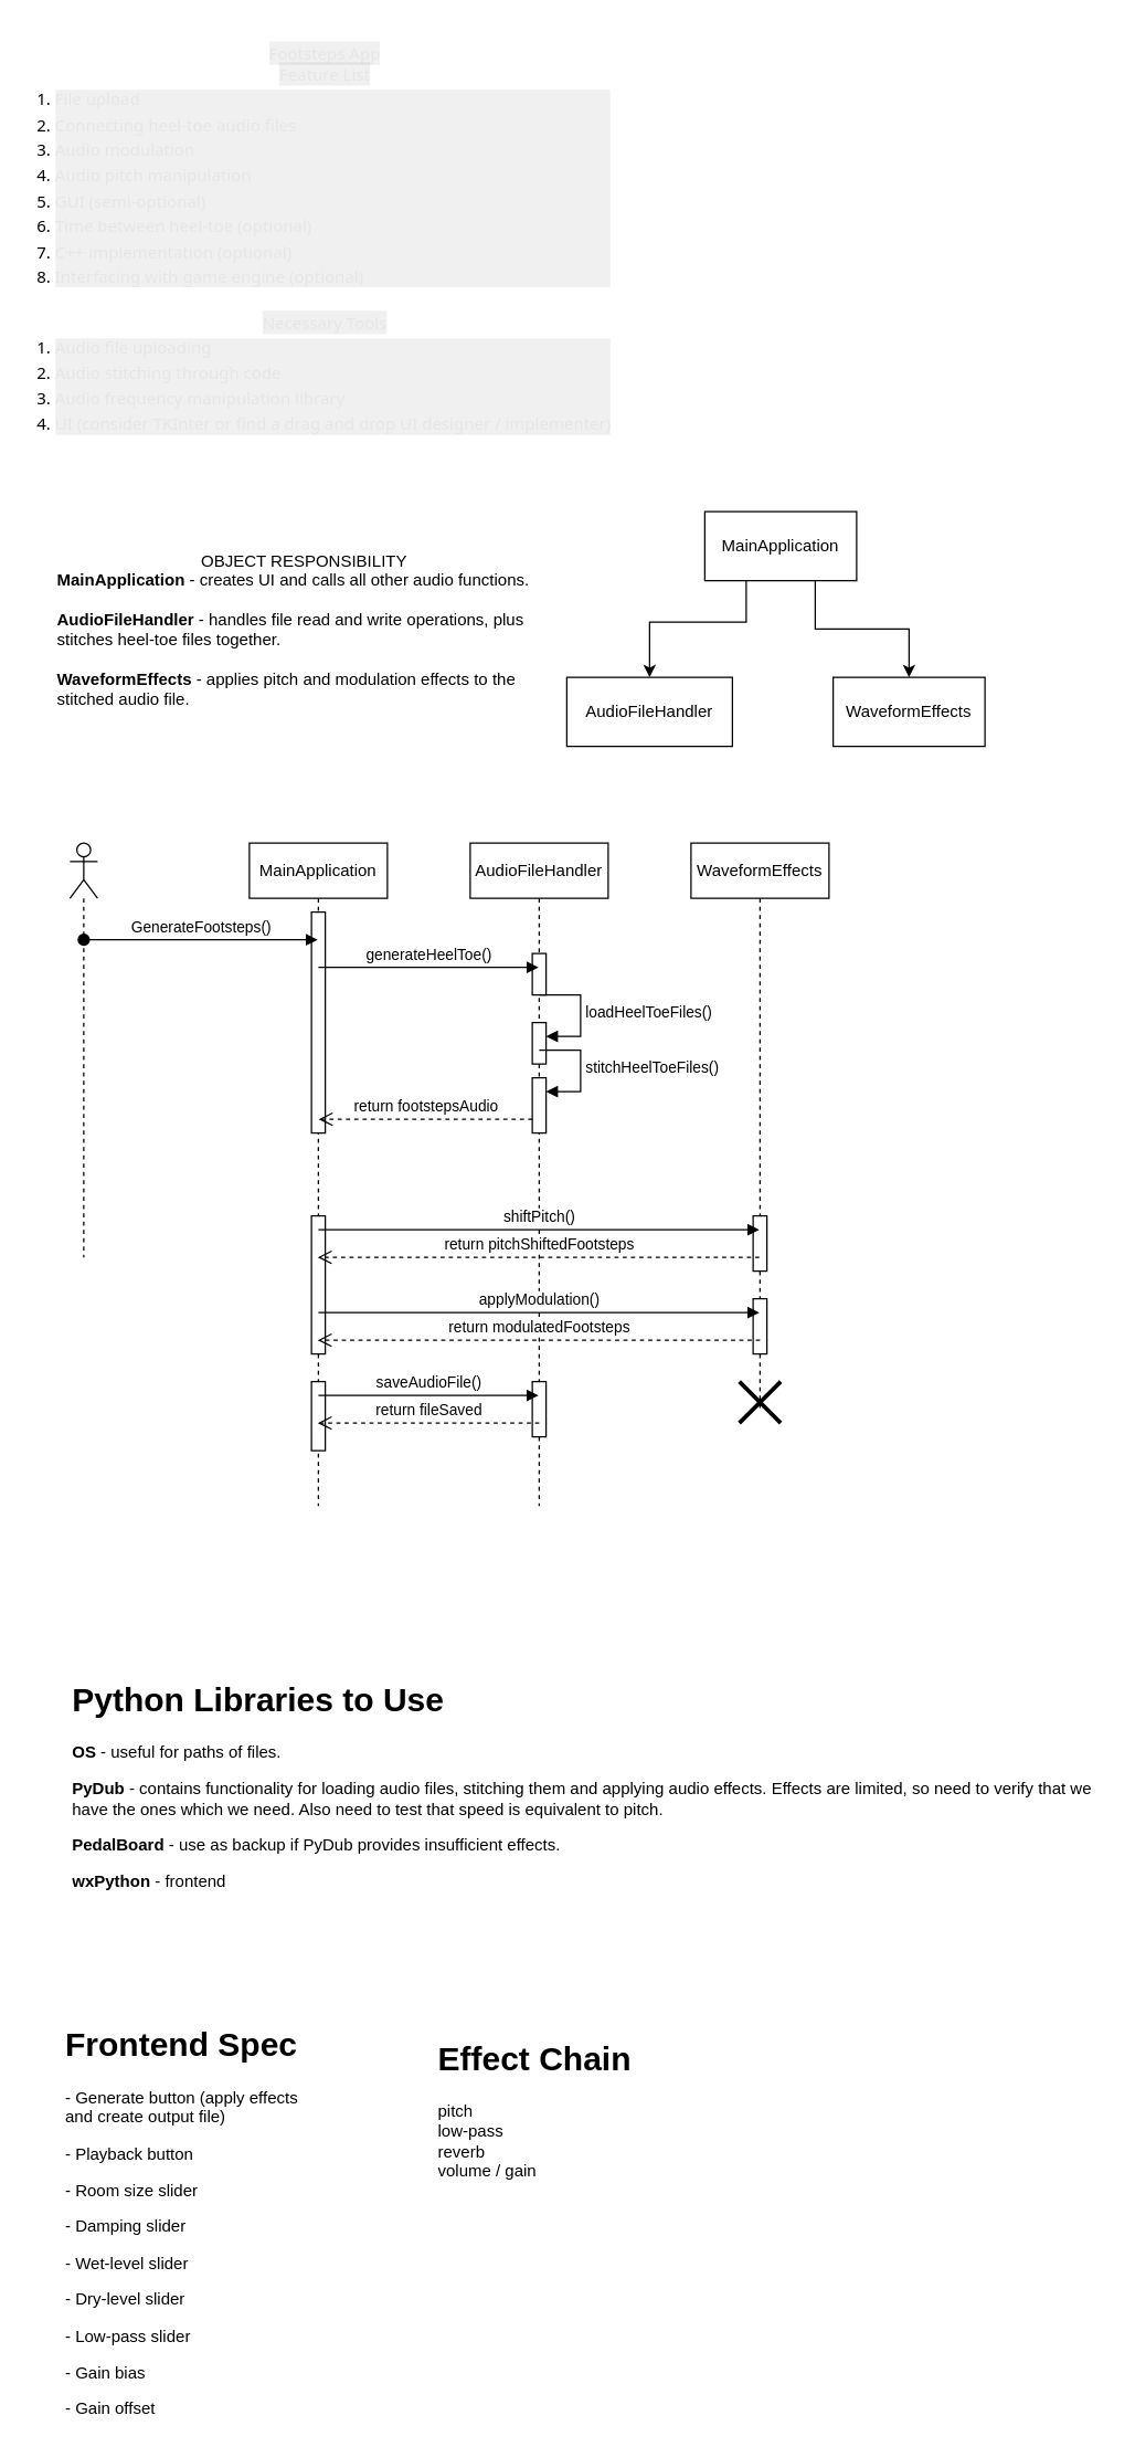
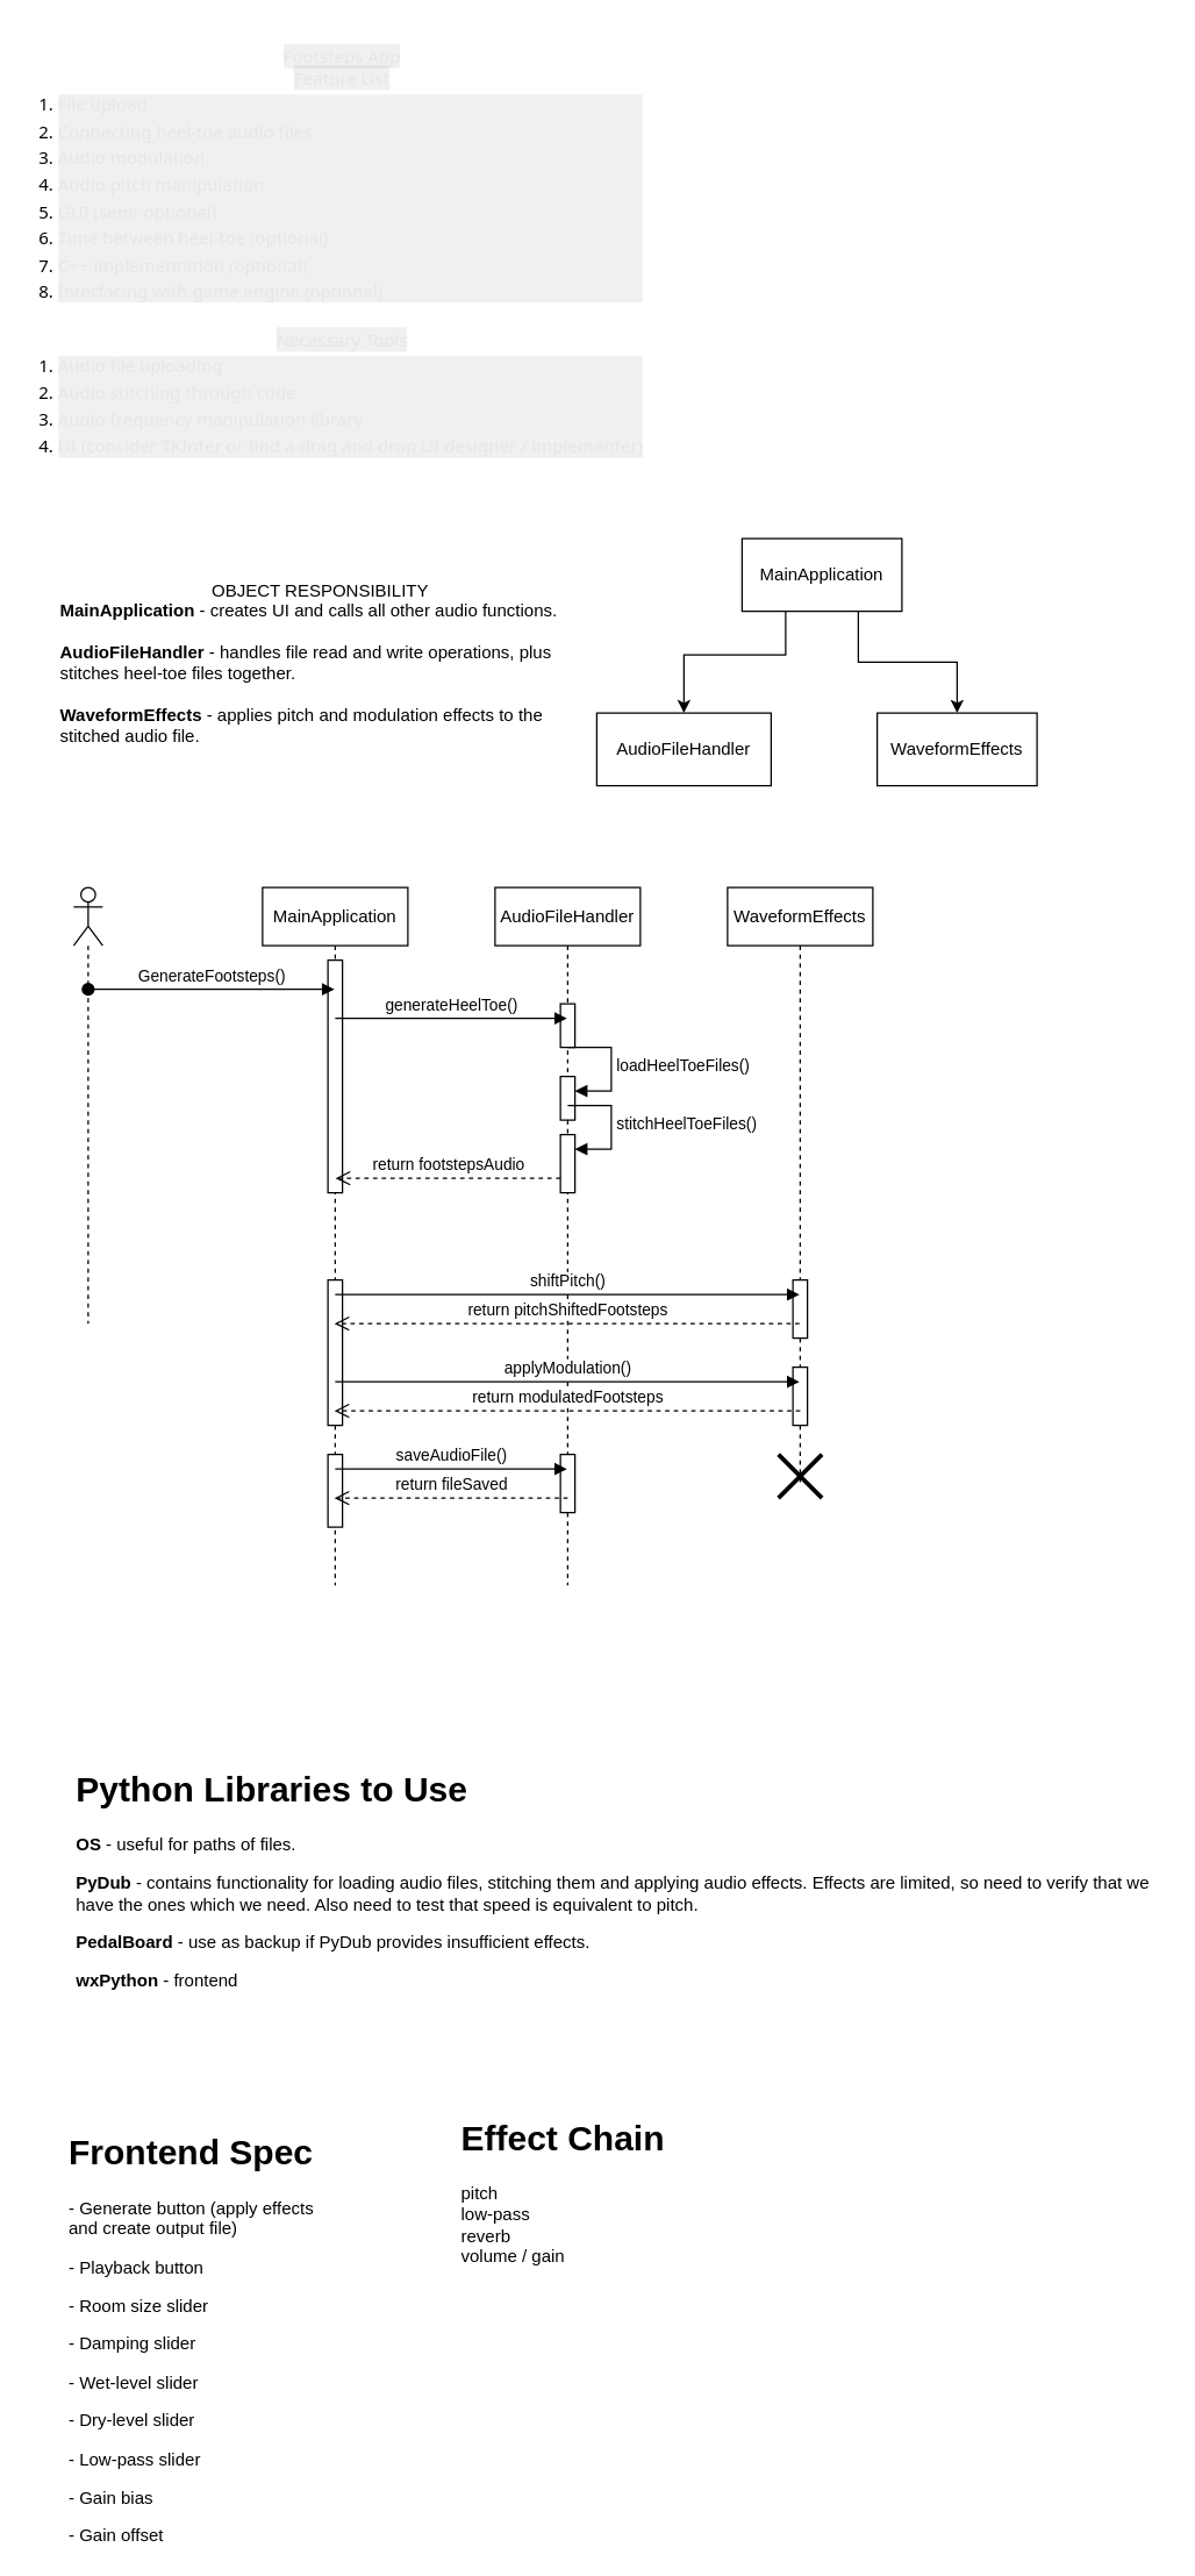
- <mxCell id="36" value="&lt;h1 style=&quot;margin-top: 0px;&quot;&gt;Effect Chain&lt;/h1&gt;&lt;div&gt;pitch&lt;/div&gt;&lt;div&gt;low-pass&lt;/div&gt;&lt;div&gt;reverb&lt;/div&gt;&lt;div&gt;volume / gain&lt;/div&gt;" style="text;html=1;whiteSpace=wrap;overflow=hidden;rounded=0;" parent="1" vertex="1"><mxGeometry x="315" y="1470" width="185" height="290" as="geometry" /></mxCell>
+ <mxCell id="36" value="&lt;h1 style=&quot;margin-top: 0px;&quot;&gt;Effect Chain&lt;/h1&gt;&lt;div&gt;pitch&lt;/div&gt;&lt;div&gt;low-pass&lt;/div&gt;&lt;div&gt;reverb&lt;/div&gt;&lt;div&gt;volume / gain&lt;/div&gt;" style="text;html=1;whiteSpace=wrap;overflow=hidden;rounded=0;" parent="1" vertex="1"><mxGeometry x="315" y="1450" width="185" height="290" as="geometry" /></mxCell>
